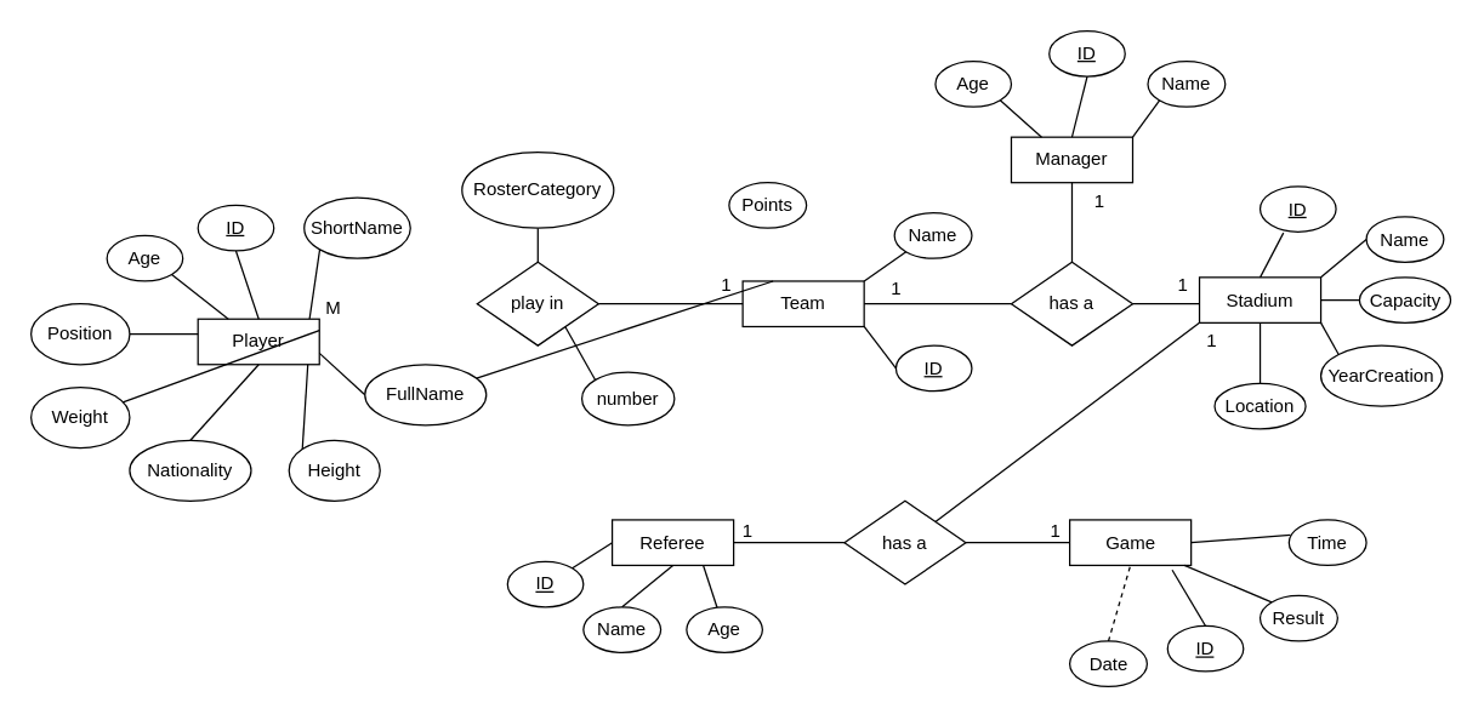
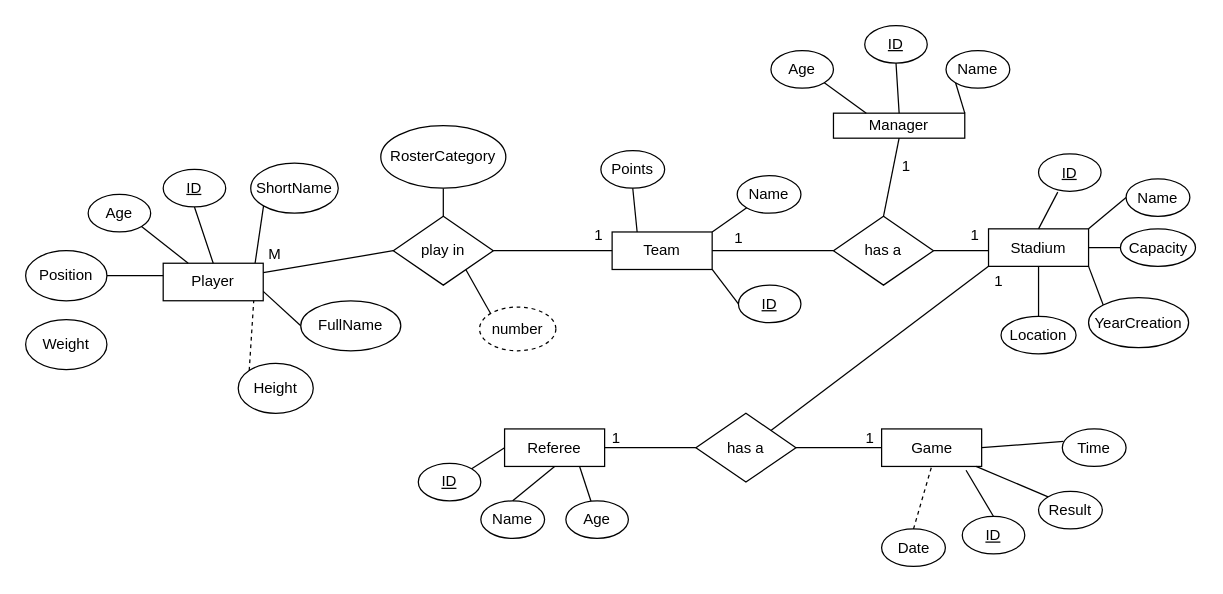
- <mxCell id="7" value="Manager" style="rounded=0;whiteSpace=wrap;html=1;" vertex="1" parent="1"><mxGeometry x="666" y="90" width="80" height="30" as="geometry" /></mxCell>
+ <mxCell id="7" value="Manager" style="rounded=0;whiteSpace=wrap;html=1;" vertex="1" parent="1"><mxGeometry x="666" y="90" width="105" height="20" as="geometry" /></mxCell>
- <mxCell id="26" value="" style="endArrow=none;html=1;rounded=0;exitX=0.25;exitY=0;exitDx=0;exitDy=0;" edge="1" parent="1" source="3" target="10"><mxGeometry width="50" height="50" relative="1" as="geometry"><mxPoint x="439" y="360" as="sourcePoint" /><mxPoint x="489" y="310" as="targetPoint" /></mxGeometry></mxCell>
+ <mxCell id="26" value="" style="endArrow=none;html=1;rounded=0;entryX=0.5;entryY=1;entryDx=0;entryDy=0;exitX=0.25;exitY=0;exitDx=0;exitDy=0;" edge="1" parent="1" source="3" target="25"><mxGeometry width="50" height="50" relative="1" as="geometry"><mxPoint x="439" y="360" as="sourcePoint" /><mxPoint x="489" y="310" as="targetPoint" /></mxGeometry></mxCell>
- <mxCell id="60" value="" style="endArrow=none;html=1;rounded=0;exitX=1;exitY=0.25;exitDx=0;exitDy=0;" edge="1" parent="1" source="2" target="15"><mxGeometry width="50" height="50" relative="1" as="geometry"><mxPoint x="350" y="300" as="sourcePoint" /><mxPoint x="400" y="250" as="targetPoint" /></mxGeometry></mxCell>
+ <mxCell id="60" value="" style="endArrow=none;html=1;rounded=0;entryX=0;entryY=0.5;entryDx=0;entryDy=0;exitX=1;exitY=0.25;exitDx=0;exitDy=0;" edge="1" parent="1" source="2" target="59"><mxGeometry width="50" height="50" relative="1" as="geometry"><mxPoint x="350" y="300" as="sourcePoint" /><mxPoint x="400" y="250" as="targetPoint" /></mxGeometry></mxCell>
- <mxCell id="39" value="YearCreation" style="ellipse;whiteSpace=wrap;html=1;" vertex="1" parent="1"><mxGeometry x="870" y="227.5" width="80" height="40" as="geometry" /></mxCell>
+ <mxCell id="39" value="YearCreation" style="ellipse;whiteSpace=wrap;html=1;" vertex="1" parent="1"><mxGeometry x="870" y="237.5" width="80" height="40" as="geometry" /></mxCell>
- <mxCell id="66" value="number" style="ellipse;whiteSpace=wrap;html=1;" vertex="1" parent="1"><mxGeometry x="383" y="245" width="61" height="35" as="geometry" /></mxCell>
+ <mxCell id="66" value="number" style="ellipse;whiteSpace=wrap;html=1;dashed=1;" vertex="1" parent="1"><mxGeometry x="383" y="245" width="61" height="35" as="geometry" /></mxCell>
- <mxCell id="19" value="" style="endArrow=none;html=1;rounded=0;entryX=0.5;entryY=0;entryDx=0;entryDy=0;exitX=0.5;exitY=1;exitDx=0;exitDy=0;" edge="1" parent="1" source="2" target="13"><mxGeometry width="50" height="50" relative="1" as="geometry"><mxPoint x="180" y="240" as="sourcePoint" /><mxPoint x="143" y="211" as="targetPoint" /></mxGeometry></mxCell>
- <mxCell id="20" value="" style="endArrow=none;html=1;rounded=0;entryX=0.905;entryY=0.999;entryDx=0;entryDy=0;entryPerimeter=0;exitX=0;exitY=0;exitDx=0;exitDy=0;" edge="1" parent="1" source="11" target="2"><mxGeometry width="50" height="50" relative="1" as="geometry"><mxPoint x="190" y="250" as="sourcePoint" /><mxPoint x="153" y="221" as="targetPoint" /></mxGeometry></mxCell>
+ <mxCell id="20" value="" style="endArrow=none;html=1;rounded=0;entryX=0.905;entryY=0.999;entryDx=0;entryDy=0;entryPerimeter=0;exitX=0;exitY=0;exitDx=0;exitDy=0;dashed=1;" edge="1" parent="1" source="11" target="2"><mxGeometry width="50" height="50" relative="1" as="geometry"><mxPoint x="190" y="250" as="sourcePoint" /><mxPoint x="153" y="221" as="targetPoint" /></mxGeometry></mxCell>
- <mxCell id="13" value="Nationality" style="ellipse;whiteSpace=wrap;html=1;" vertex="1" parent="1"><mxGeometry x="85" y="290" width="80" height="40" as="geometry" /></mxCell>
